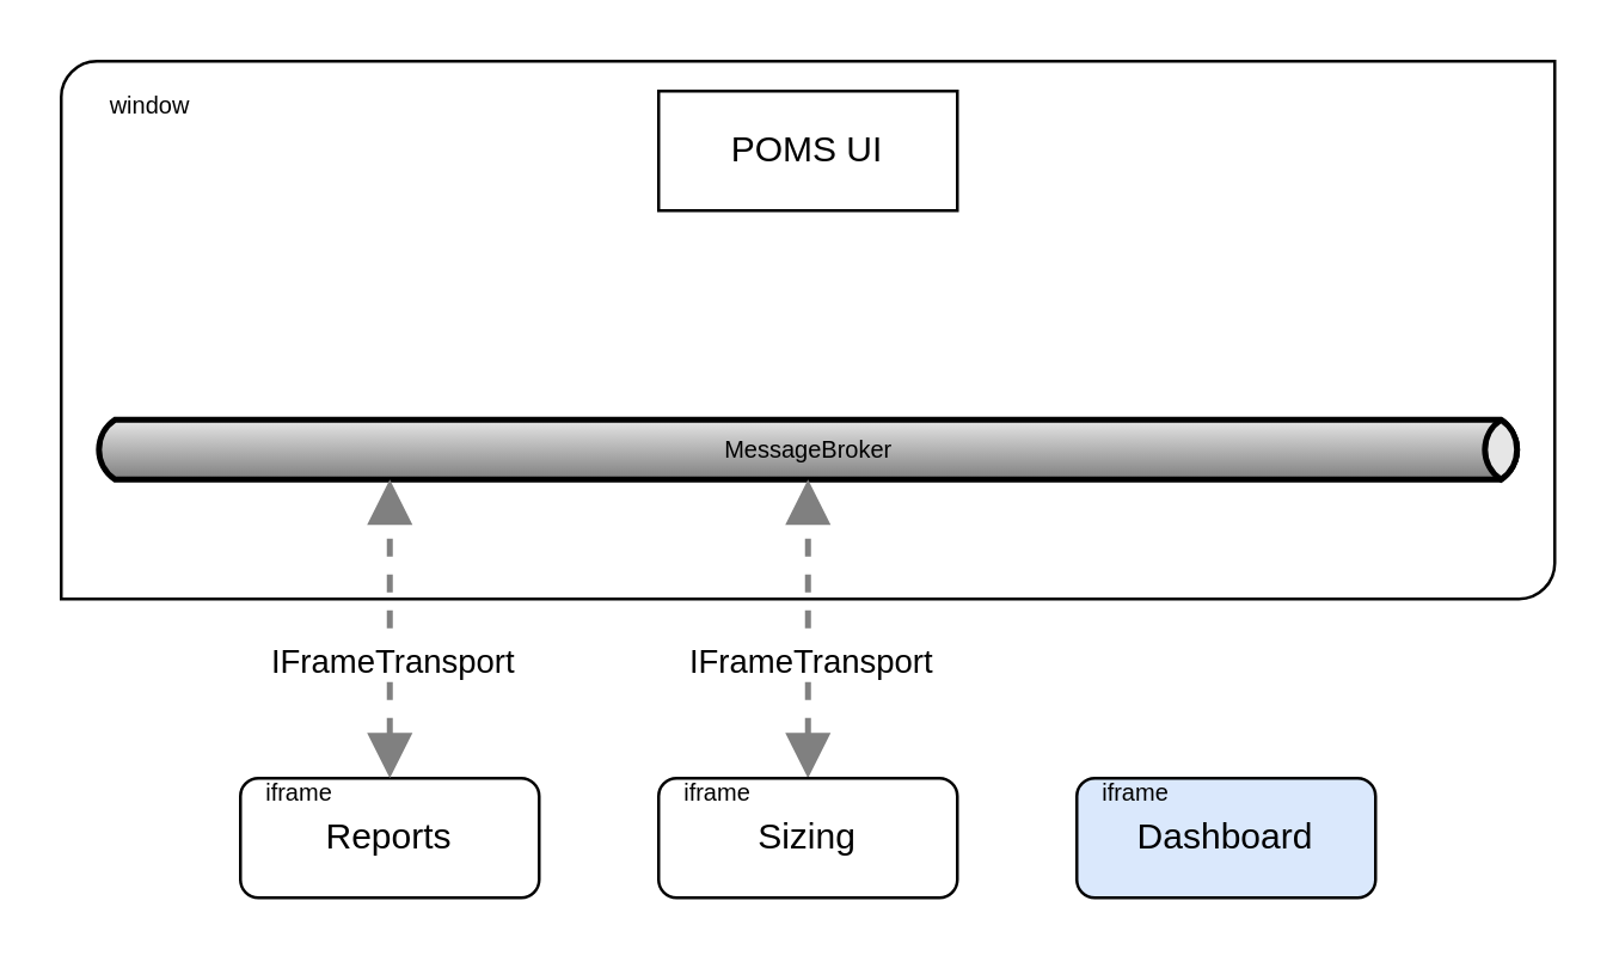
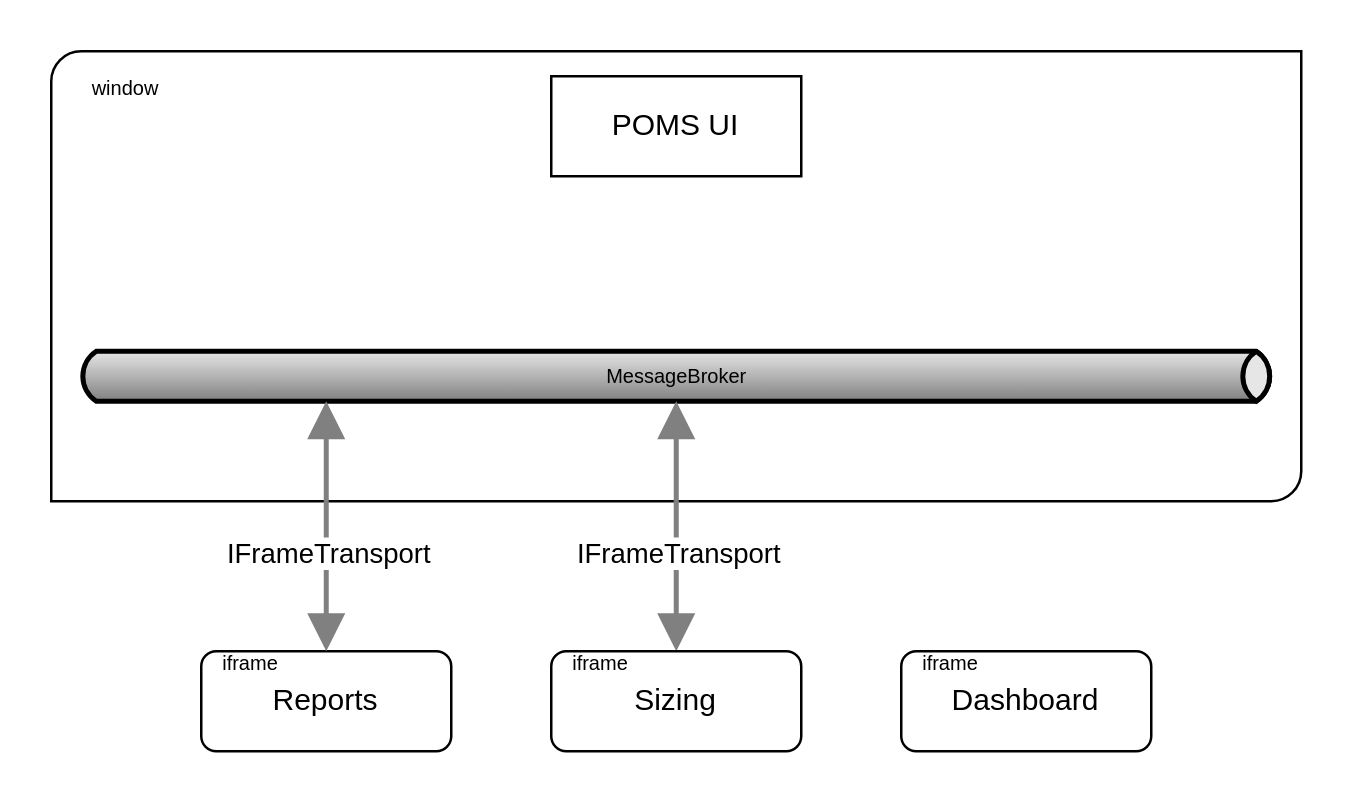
- <mxCell id="10" value="" style="edgeStyle=elbowEdgeStyle;strokeWidth=2;rounded=0;endArrow=block;startArrow=block;startSize=10;endSize=10;dashed=1;html=1;strokeColor=#808080;" edge="1" parent="1" source="9" target="3"><mxGeometry relative="1" as="geometry"><mxPoint x="144.003" y="70" as="sourcePoint" /><mxPoint x="144.003" y="160" as="targetPoint" /><Array as="points"><mxPoint x="130" y="240" /><mxPoint x="170" y="200" /><mxPoint x="80" y="110" /><mxPoint x="104" y="100" /></Array></mxGeometry></mxCell>
+ <mxCell id="10" value="" style="edgeStyle=elbowEdgeStyle;strokeWidth=2;rounded=0;endArrow=block;startArrow=block;startSize=10;endSize=10;dashed=0;html=1;strokeColor=#808080;" edge="1" parent="1" source="9" target="3"><mxGeometry relative="1" as="geometry"><mxPoint x="144.003" y="70" as="sourcePoint" /><mxPoint x="144.003" y="160" as="targetPoint" /><Array as="points"><mxPoint x="130" y="240" /><mxPoint x="170" y="200" /><mxPoint x="80" y="110" /><mxPoint x="104" y="100" /></Array></mxGeometry></mxCell>
- <mxCell id="4" value="" style="edgeStyle=elbowEdgeStyle;strokeWidth=2;rounded=0;endArrow=block;startArrow=block;startSize=10;endSize=10;dashed=1;html=1;strokeColor=#808080;" edge="1" target="3" parent="1" source="8"><mxGeometry relative="1" as="geometry"><mxPoint x="164" y="100" as="sourcePoint" /><Array as="points"><mxPoint x="270" y="200" /><mxPoint x="290" y="180" /><mxPoint x="200" y="90" /></Array></mxGeometry></mxCell>
+ <mxCell id="4" value="" style="edgeStyle=elbowEdgeStyle;strokeWidth=2;rounded=0;endArrow=block;startArrow=block;startSize=10;endSize=10;dashed=0;html=1;strokeColor=#808080;" edge="1" target="3" parent="1" source="8"><mxGeometry relative="1" as="geometry"><mxPoint x="164" y="100" as="sourcePoint" /><Array as="points"><mxPoint x="270" y="200" /><mxPoint x="290" y="180" /><mxPoint x="200" y="90" /></Array></mxGeometry></mxCell>
- <mxCell id="7" value="Dashboard" style="rounded=1;whiteSpace=wrap;html=1;fillColor=#dae8fc;" vertex="1" parent="1"><mxGeometry x="360" y="260" width="100" height="40" as="geometry" /></mxCell>
+ <mxCell id="7" value="Dashboard" style="rounded=1;whiteSpace=wrap;html=1;" vertex="1" parent="1"><mxGeometry x="360" y="260" width="100" height="40" as="geometry" /></mxCell>
